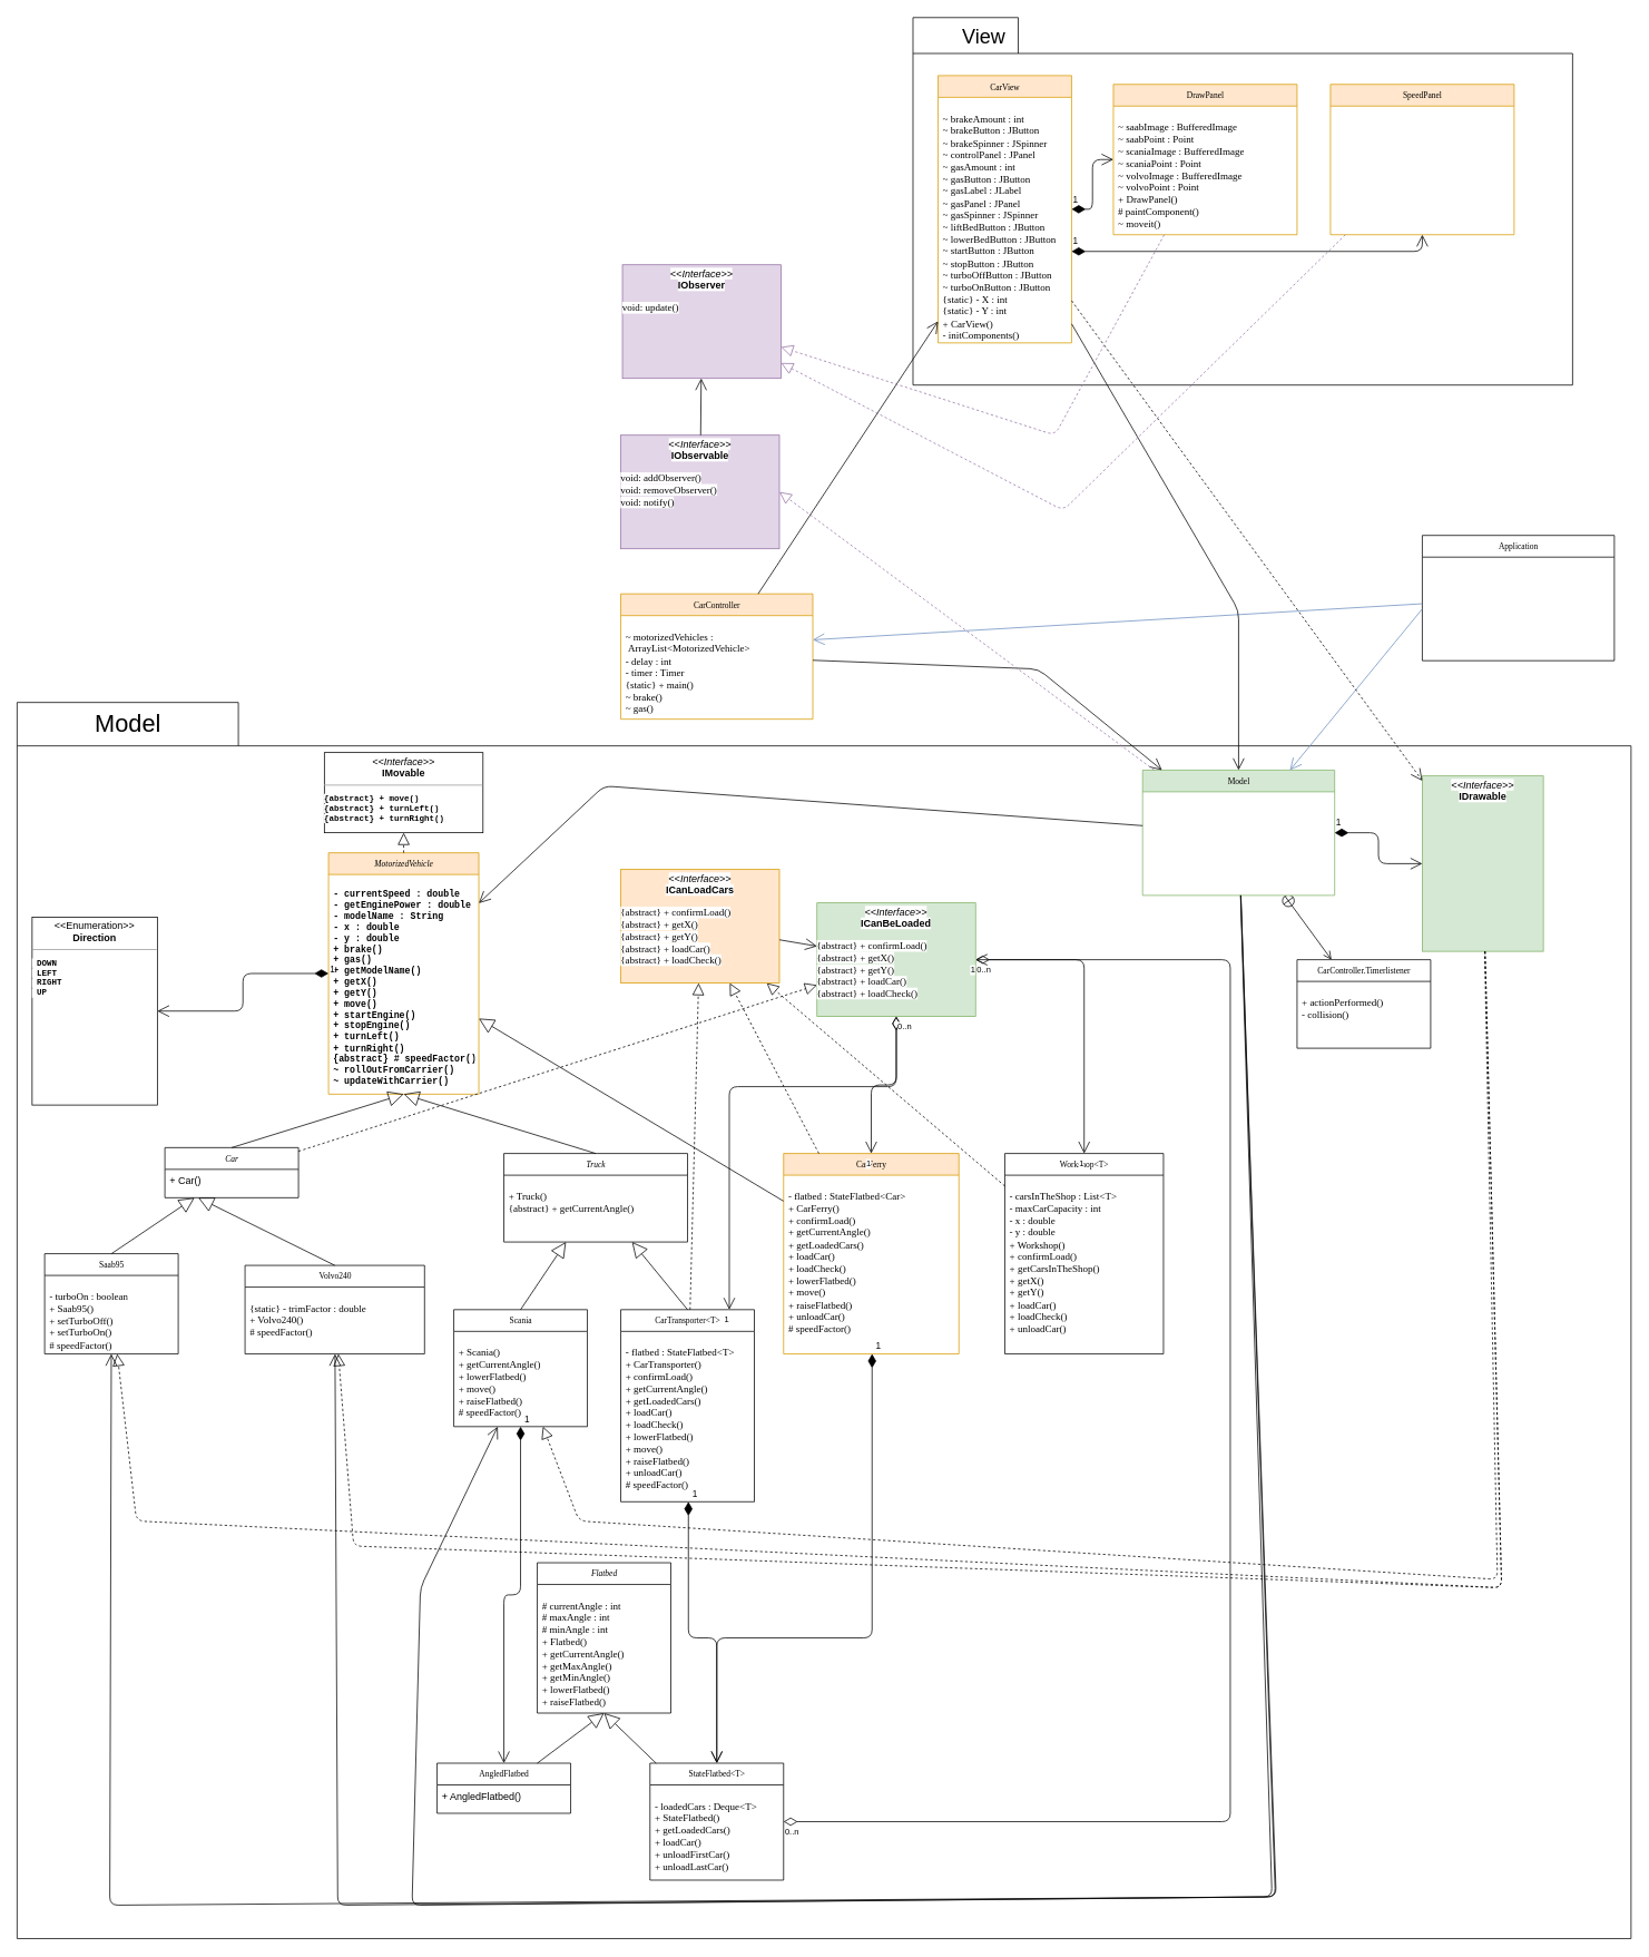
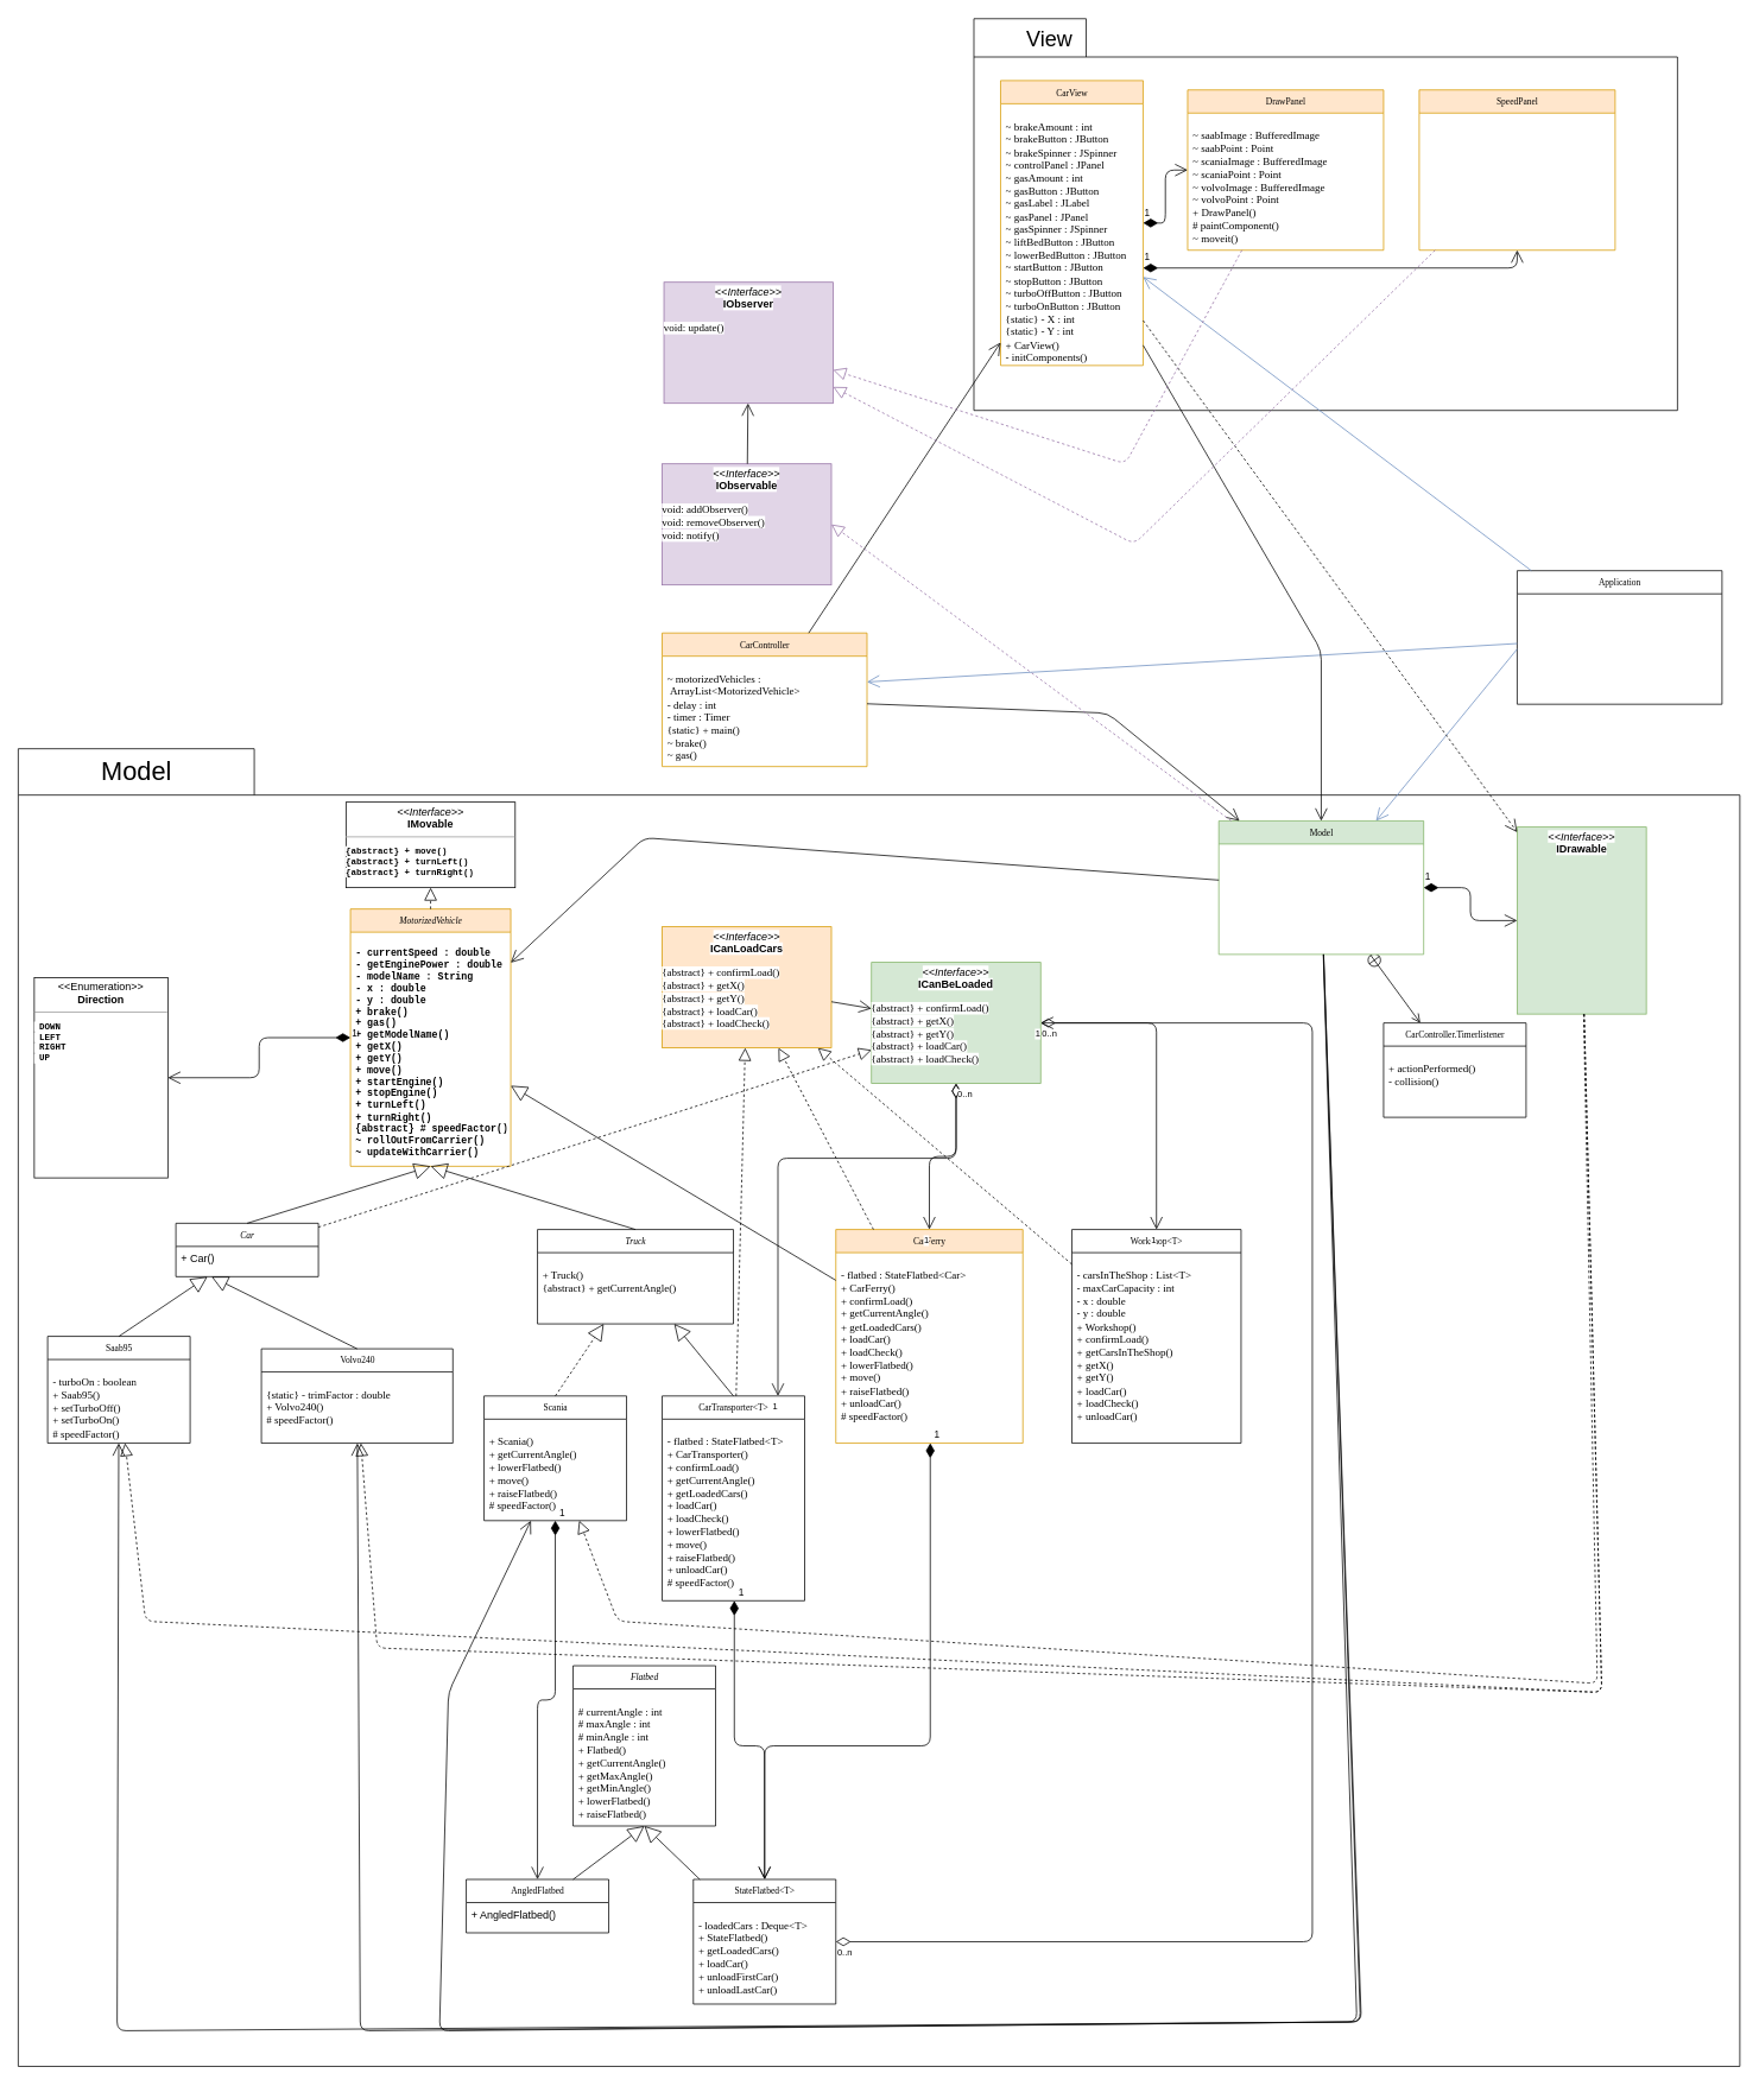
+ <mxCell id="82" value="" style="endArrow=open;endFill=1;endSize=12;html=1;strokeColor=#6c8ebf;fillColor=#dae8fc;" parent="1" source="80" target="43" edge="1"><mxGeometry width="160" relative="1" as="geometry"><mxPoint x="1405.5" y="792.026" as="sourcePoint" /><mxPoint x="610.5" y="884.812" as="targetPoint" /><Array as="points" /></mxGeometry></mxCell>
- <mxCell id="26" value="" style="endArrow=block;endSize=16;endFill=0;html=1;exitX=0.5;exitY=0;exitDx=0;exitDy=0;" parent="1" source="7" target="13" edge="1"><mxGeometry width="160" relative="1" as="geometry"><mxPoint x="1583" y="-270" as="sourcePoint" /><mxPoint x="1763" y="-344" as="targetPoint" /><Array as="points" /></mxGeometry></mxCell>
+ <mxCell id="26" value="" style="endArrow=block;endSize=16;endFill=0;html=1;exitX=0.5;exitY=0;exitDx=0;exitDy=0;dashed=1;" parent="1" source="7" target="13" edge="1"><mxGeometry width="160" relative="1" as="geometry"><mxPoint x="1583" y="-270" as="sourcePoint" /><mxPoint x="1763" y="-344" as="targetPoint" /><Array as="points" /></mxGeometry></mxCell>
